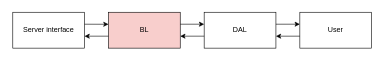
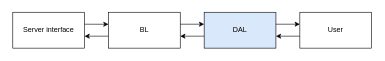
- <mxCell id="3" value="BL&lt;br&gt;" style="rounded=0;whiteSpace=wrap;html=1;fillColor=#f8cecc;" parent="1" vertex="1"><mxGeometry x="180" y="20" width="120" height="60" as="geometry" /></mxCell>
+ <mxCell id="3" value="BL&lt;br&gt;" style="rounded=0;whiteSpace=wrap;html=1;" parent="1" vertex="1"><mxGeometry x="180" y="20" width="120" height="60" as="geometry" /></mxCell>
- <mxCell id="4" value="DAL" style="rounded=0;whiteSpace=wrap;html=1;" parent="1" vertex="1"><mxGeometry x="340" y="20" width="120" height="60" as="geometry" /></mxCell>
+ <mxCell id="4" value="DAL" style="rounded=0;whiteSpace=wrap;html=1;fillColor=#dae8fc;" parent="1" vertex="1"><mxGeometry x="340" y="20" width="120" height="60" as="geometry" /></mxCell>
